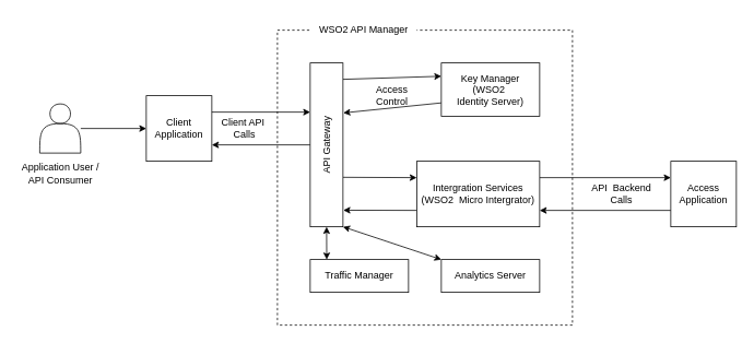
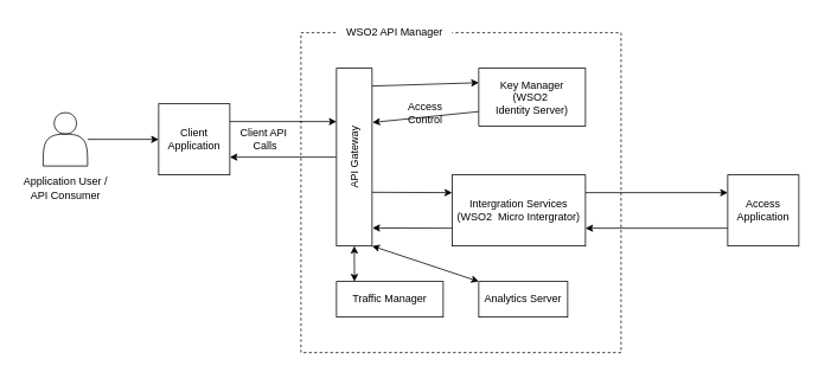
- <mxCell id="12" value="Access Control" style="text;html=1;align=center;verticalAlign=middle;whiteSpace=wrap;rounded=0;" parent="2" vertex="1"><mxGeometry x="427.5" y="81" width="60" height="30" as="geometry" /></mxCell>
+ <mxCell id="12" value="Access Control" style="text;html=1;align=center;verticalAlign=middle;whiteSpace=wrap;rounded=0;" parent="2" vertex="1"><mxGeometry x="427.5" y="91" width="60" height="30" as="geometry" /></mxCell>
- <mxCell id="23" value="API&amp;nbsp; Backend Calls" style="text;html=1;align=center;verticalAlign=middle;whiteSpace=wrap;rounded=0;" parent="2" vertex="1"><mxGeometry x="697.5" y="201" width="80" height="30" as="geometry" /></mxCell>
- <mxCell id="27" value="Analytics Server" style="whiteSpace=wrap;html=1;" parent="2" vertex="1"><mxGeometry x="517.5" y="296" width="120" height="40" as="geometry" /></mxCell>
+ <mxCell id="27" value="Analytics Server" style="whiteSpace=wrap;html=1;" parent="2" vertex="1"><mxGeometry x="517.5" y="296" width="100" height="40" as="geometry" /></mxCell>
